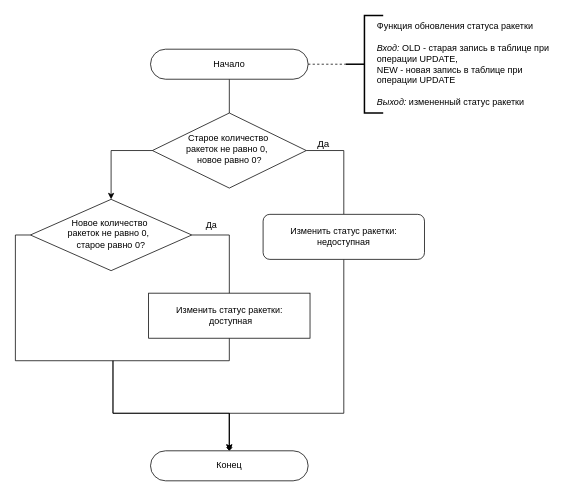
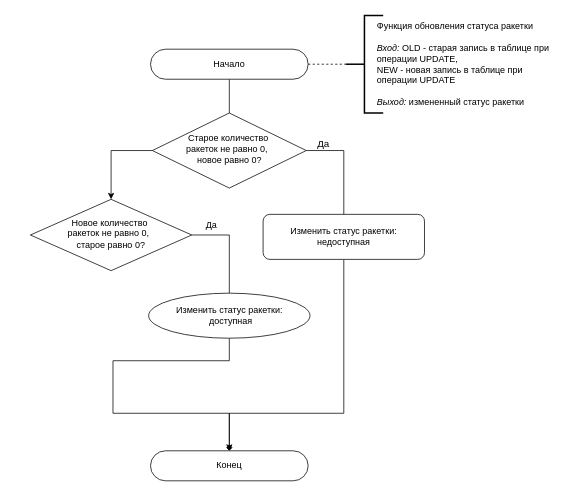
- <mxCell id="16" value="Изменить статус ракетки:&lt;div&gt;&amp;nbsp;доступная&lt;/div&gt;" style="rounded=0;whiteSpace=wrap;html=1;" parent="1" vertex="1"><mxGeometry x="197.5" y="390" width="215" height="60" as="geometry" /></mxCell>
+ <mxCell id="16" value="Изменить статус ракетки:&lt;div&gt;&amp;nbsp;доступная&lt;/div&gt;" style="ellipse;whiteSpace=wrap;html=1;" parent="1" vertex="1"><mxGeometry x="197.5" y="390" width="215" height="60" as="geometry" /></mxCell>
- <mxCell id="20" style="edgeStyle=orthogonalEdgeStyle;rounded=0;orthogonalLoop=1;jettySize=auto;html=1;exitX=0;exitY=0.5;exitDx=0;exitDy=0;entryX=0.5;entryY=0;entryDx=0;entryDy=0;" parent="1" source="19" target="4" edge="1"><mxGeometry relative="1" as="geometry"><Array as="points"><mxPoint x="20" y="313" /><mxPoint x="20" y="480" /><mxPoint x="150" y="480" /><mxPoint x="150" y="550" /><mxPoint x="305" y="550" /></Array></mxGeometry></mxCell>
